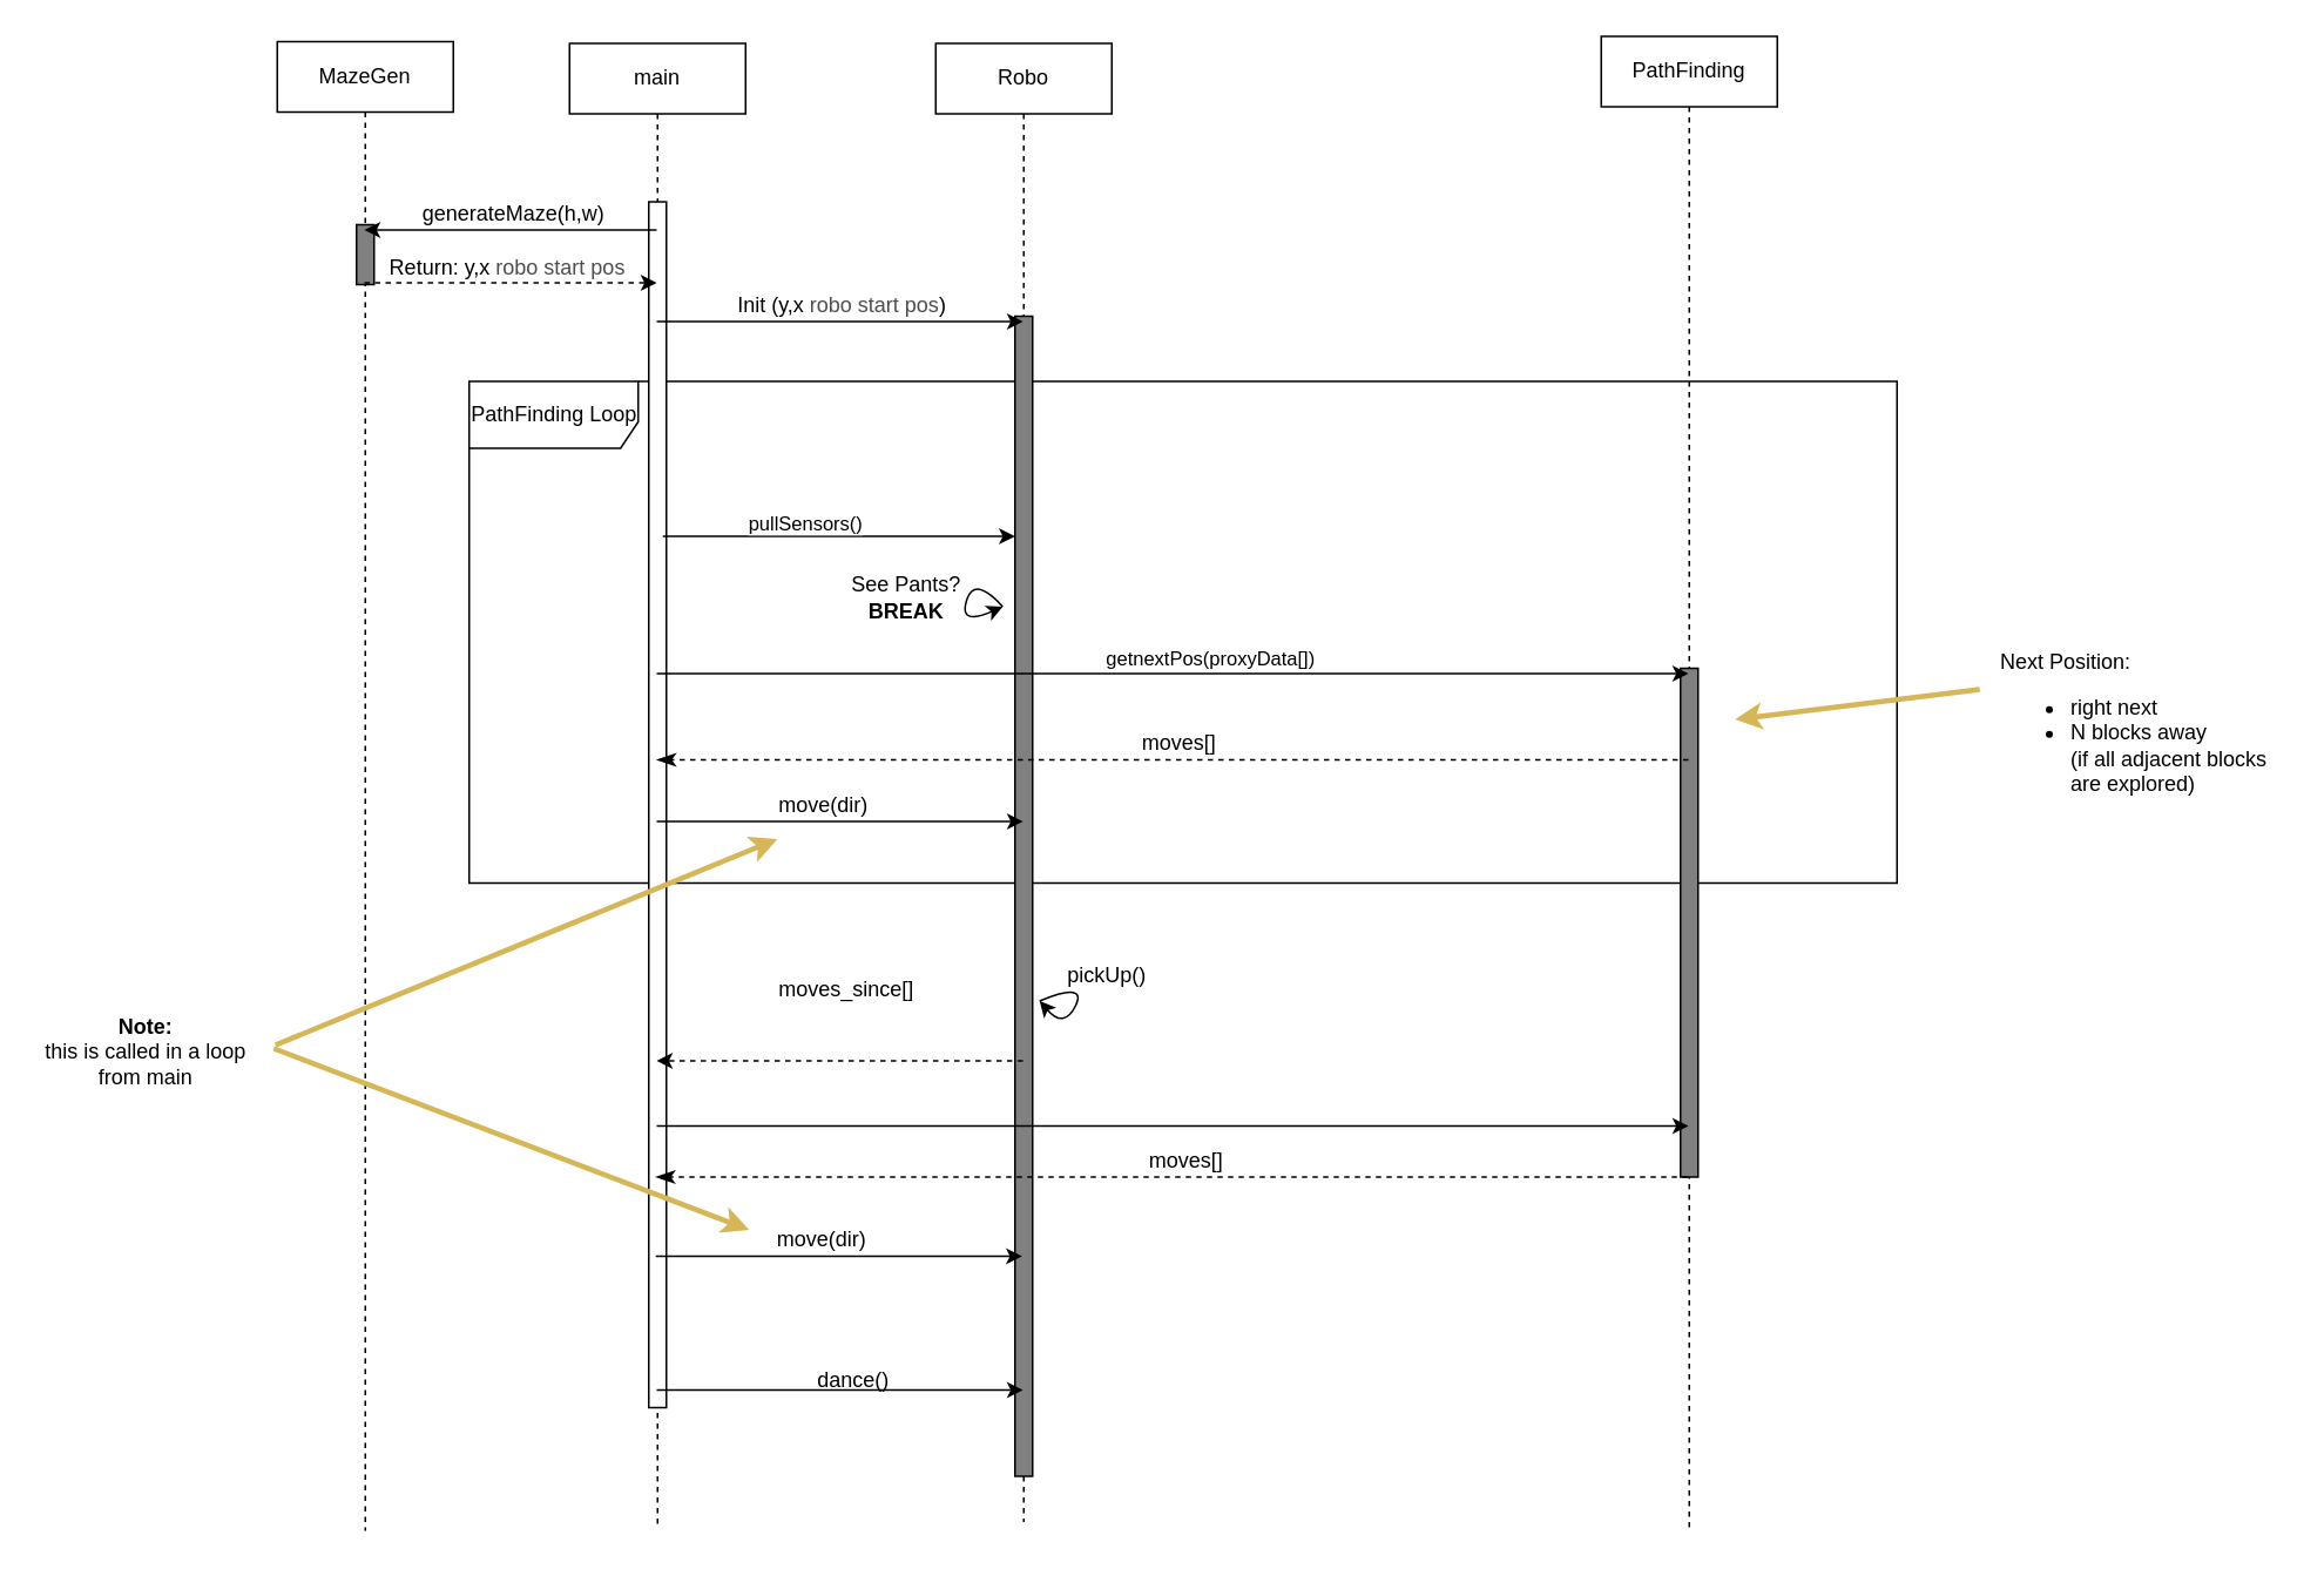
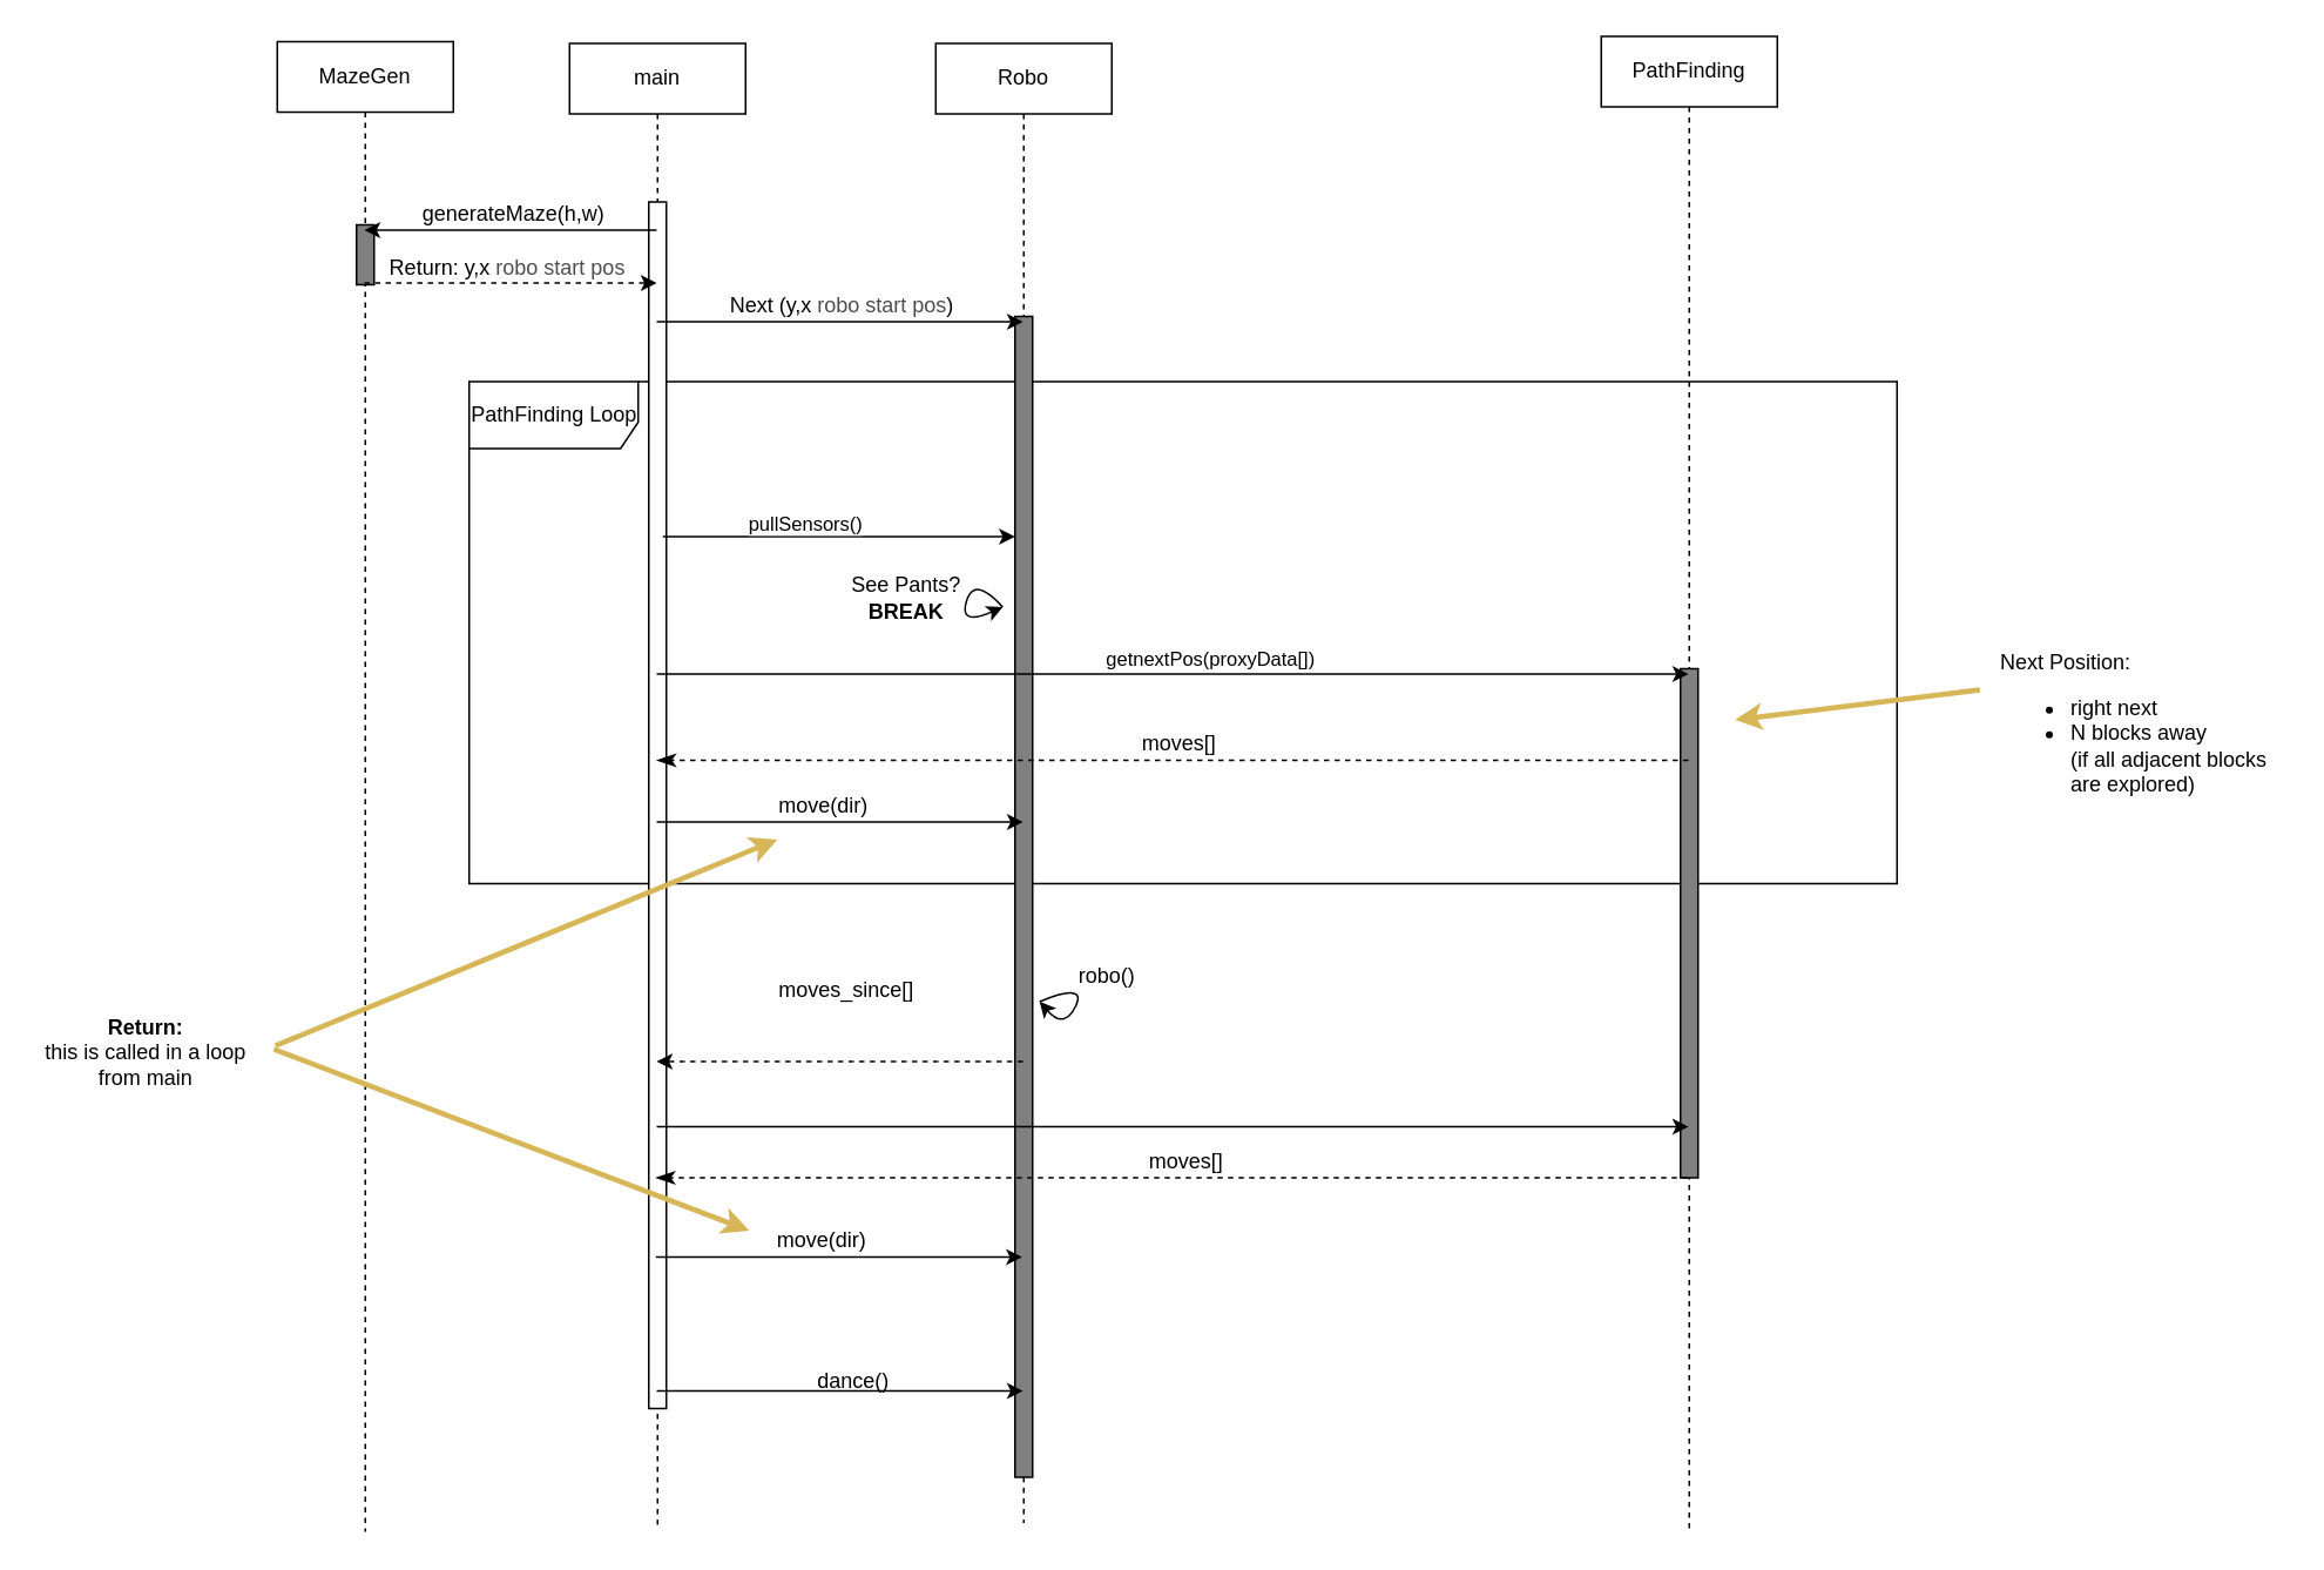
- <mxCell id="26" value="Init (y,x&amp;nbsp;&lt;font color=&quot;#4d4d4d&quot;&gt;robo start pos&lt;/font&gt;)" style="text;html=1;strokeColor=none;fillColor=none;align=center;verticalAlign=middle;whiteSpace=wrap;rounded=0;" vertex="1" parent="1"><mxGeometry x="386" y="163" width="184" height="20" as="geometry" /></mxCell>
+ <mxCell id="26" value="Next (y,x&amp;nbsp;&lt;font color=&quot;#4d4d4d&quot;&gt;robo start pos&lt;/font&gt;)" style="text;html=1;strokeColor=none;fillColor=none;align=center;verticalAlign=middle;whiteSpace=wrap;rounded=0;" vertex="1" parent="1"><mxGeometry x="386" y="163" width="184" height="20" as="geometry" /></mxCell>
- <mxCell id="32" value="pickUp()" style="text;html=1;align=center;verticalAlign=middle;resizable=0;points=[];autosize=1;" vertex="1" parent="1"><mxGeometry x="600" y="545" width="55" height="18" as="geometry" /></mxCell>
+ <mxCell id="32" value="robo()" style="text;html=1;align=center;verticalAlign=middle;resizable=0;points=[];autosize=1;" vertex="1" parent="1"><mxGeometry x="600" y="545" width="55" height="18" as="geometry" /></mxCell>
- <mxCell id="30" value="&lt;b&gt;Note:&lt;/b&gt;&lt;br&gt;this is called in a loop&lt;br&gt;from main" style="text;html=1;align=center;verticalAlign=middle;resizable=0;points=[];autosize=1;" vertex="1" parent="1"><mxGeometry x="20" y="574" width="124" height="46" as="geometry" /></mxCell>
+ <mxCell id="30" value="&lt;b&gt;Return:&lt;/b&gt;&lt;br&gt;this is called in a loop&lt;br&gt;from main" style="text;html=1;align=center;verticalAlign=middle;resizable=0;points=[];autosize=1;" vertex="1" parent="1"><mxGeometry x="20" y="574" width="124" height="46" as="geometry" /></mxCell>
